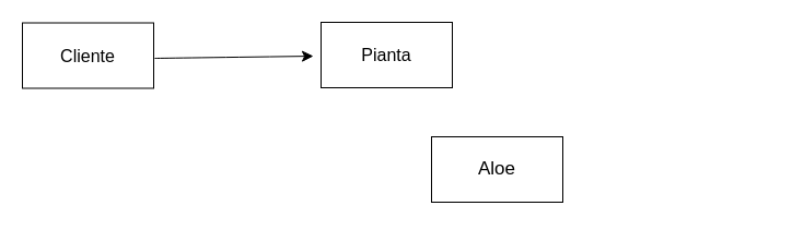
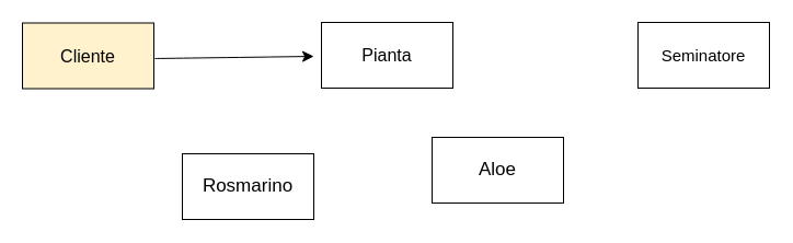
- <mxCell id="3" value="&lt;font style=&quot;font-size: 16px;&quot;&gt;Cliente&lt;/font&gt;" style="rounded=0;whiteSpace=wrap;html=1;" vertex="1" parent="1"><mxGeometry x="20" y="20.5" width="120" height="60" as="geometry" /></mxCell>
+ <mxCell id="3" value="&lt;font style=&quot;font-size: 16px;&quot;&gt;Cliente&lt;/font&gt;" style="rounded=0;whiteSpace=wrap;html=1;fillColor=#fff2cc;" vertex="1" parent="1"><mxGeometry x="20" y="20.5" width="120" height="60" as="geometry" /></mxCell>
+ <mxCell id="4" value="&lt;font style=&quot;font-size: 15px;&quot;&gt;Seminatore&lt;/font&gt;" style="rounded=0;whiteSpace=wrap;html=1;" vertex="1" parent="1"><mxGeometry x="582" y="20" width="120" height="60" as="geometry" /></mxCell>
+ <mxCell id="6" value="&lt;font style=&quot;font-size: 17px;&quot;&gt;Rosmarino&lt;/font&gt;" style="rounded=0;whiteSpace=wrap;html=1;" vertex="1" parent="1"><mxGeometry x="166" y="140" width="120" height="60" as="geometry" /></mxCell>
